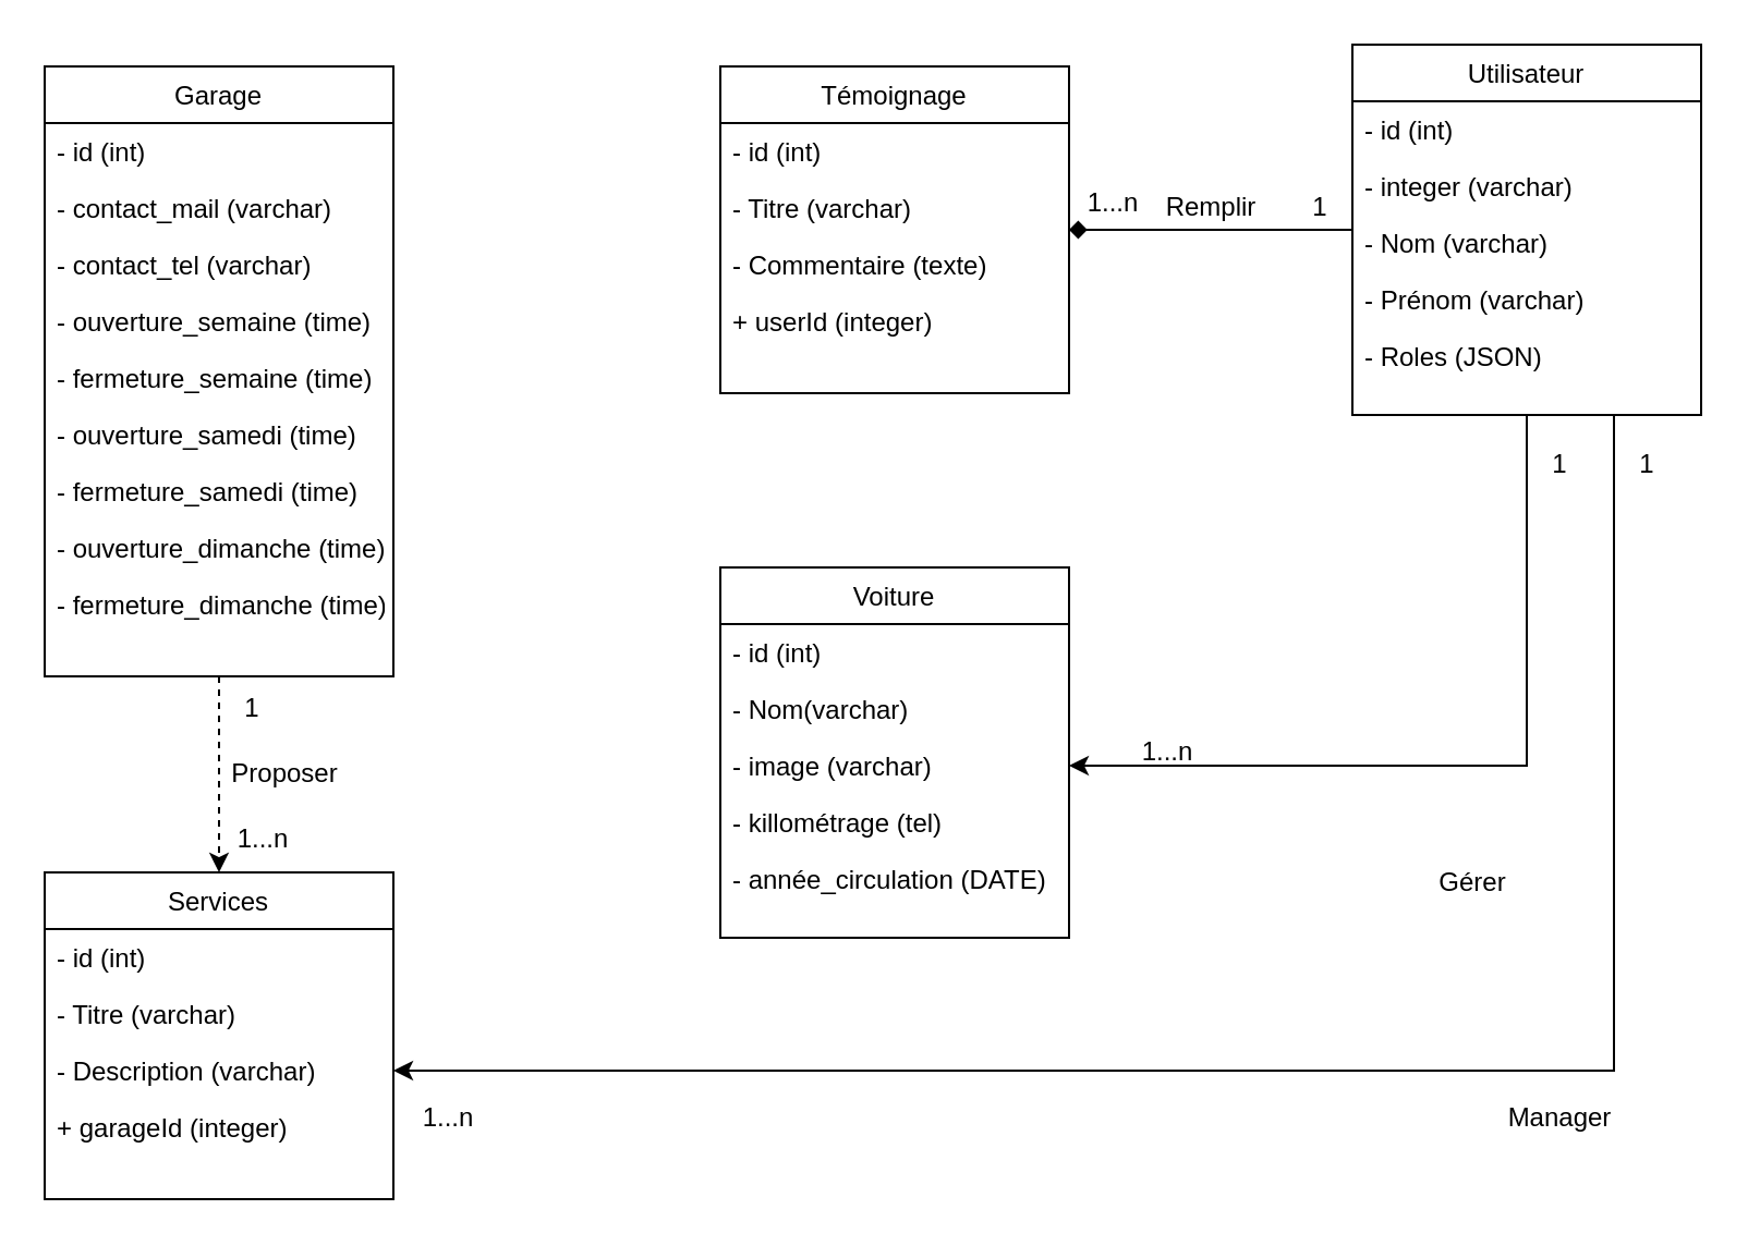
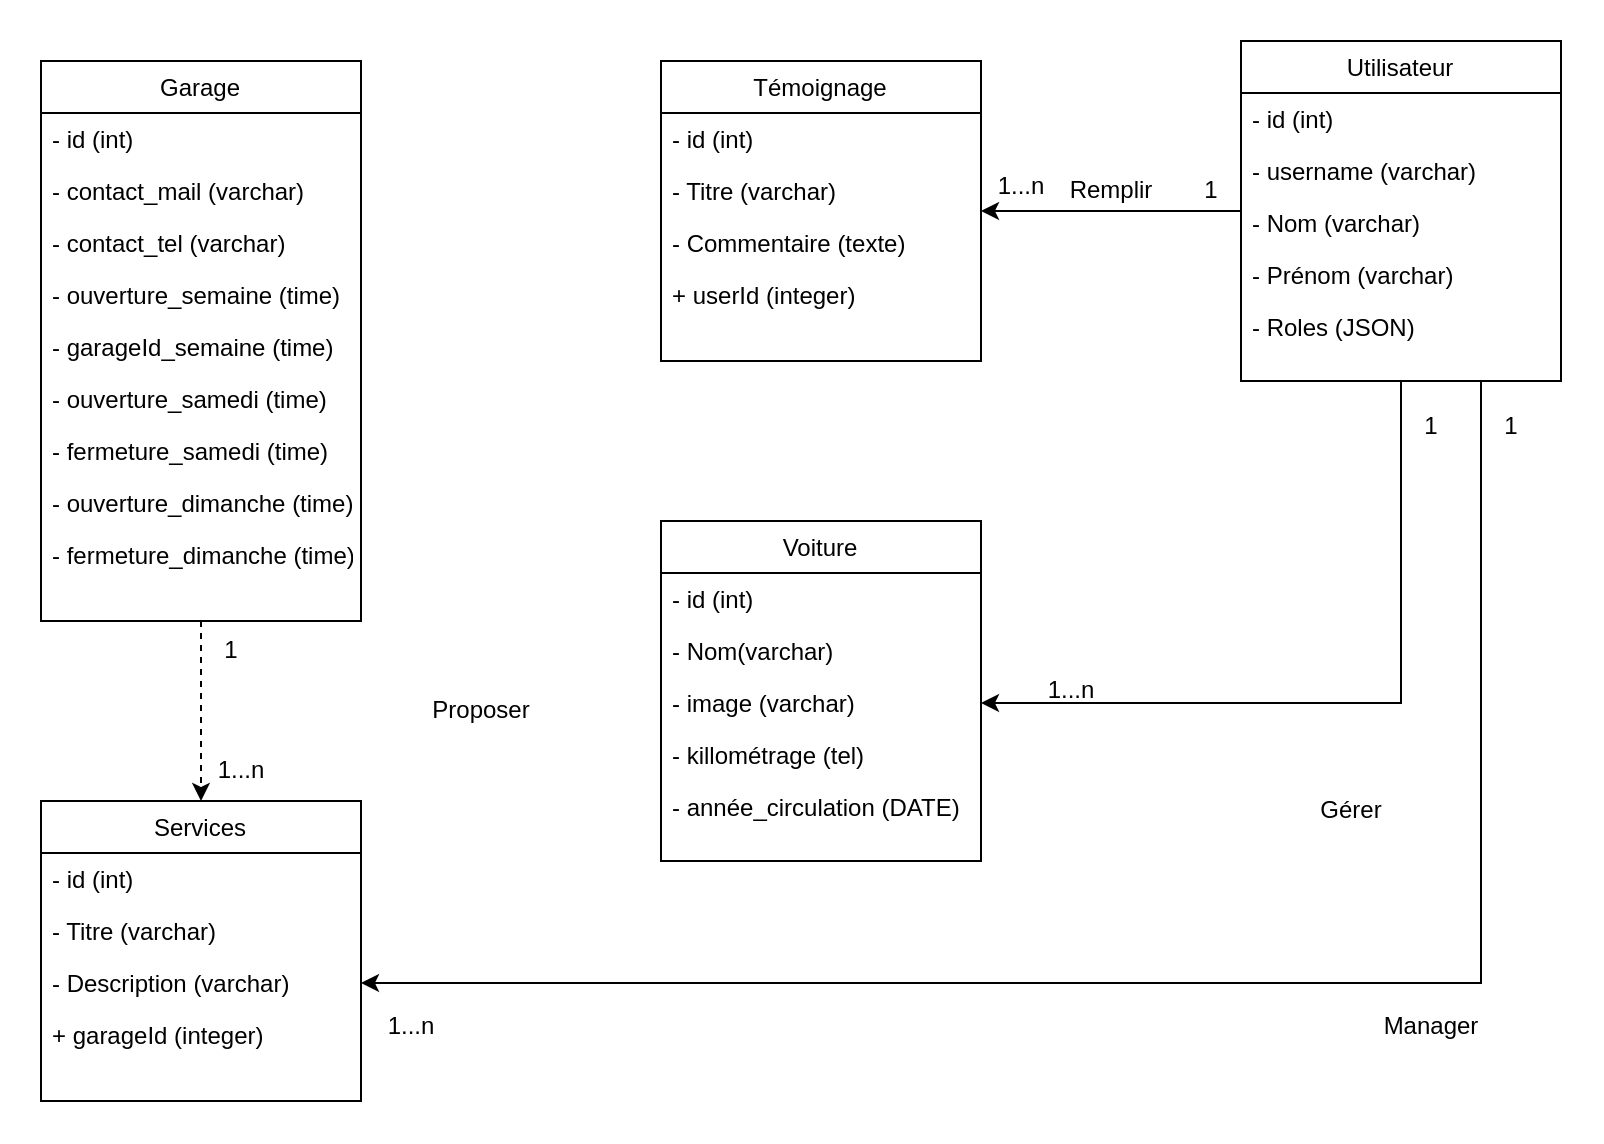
- <mxCell id="7" value="- integer (varchar)" style="text;align=left;verticalAlign=top;spacingLeft=4;spacingRight=4;overflow=hidden;rotatable=0;points=[[0,0.5],[1,0.5]];portConstraint=eastwest;rounded=0;shadow=0;html=0;" parent="5" vertex="1"><mxGeometry y="52" width="160" height="26" as="geometry" /></mxCell>
+ <mxCell id="7" value="- username (varchar)" style="text;align=left;verticalAlign=top;spacingLeft=4;spacingRight=4;overflow=hidden;rotatable=0;points=[[0,0.5],[1,0.5]];portConstraint=eastwest;rounded=0;shadow=0;html=0;" parent="5" vertex="1"><mxGeometry y="52" width="160" height="26" as="geometry" /></mxCell>
- <mxCell id="2" value="" style="edgeStyle=orthogonalEdgeStyle;rounded=0;orthogonalLoop=1;jettySize=auto;html=1;endArrow=diamond;" parent="1" source="5" target="11" edge="1"><mxGeometry relative="1" as="geometry" /></mxCell>
+ <mxCell id="2" value="" style="edgeStyle=orthogonalEdgeStyle;rounded=0;orthogonalLoop=1;jettySize=auto;html=1;" parent="1" source="5" target="11" edge="1"><mxGeometry relative="1" as="geometry" /></mxCell>
- <mxCell id="22" value="- fermeture_semaine (time)" style="text;align=left;verticalAlign=top;spacingLeft=4;spacingRight=4;overflow=hidden;rotatable=0;points=[[0,0.5],[1,0.5]];portConstraint=eastwest;rounded=0;shadow=0;html=0;" parent="17" vertex="1"><mxGeometry y="130" width="160" height="26" as="geometry" /></mxCell>
+ <mxCell id="22" value="- garageId_semaine (time)" style="text;align=left;verticalAlign=top;spacingLeft=4;spacingRight=4;overflow=hidden;rotatable=0;points=[[0,0.5],[1,0.5]];portConstraint=eastwest;rounded=0;shadow=0;html=0;" parent="17" vertex="1"><mxGeometry y="130" width="160" height="26" as="geometry" /></mxCell>
- <mxCell id="41" value="Proposer" style="text;html=1;align=center;verticalAlign=middle;resizable=0;points=[];autosize=1;strokeColor=none;fillColor=none;" parent="1" vertex="1"><mxGeometry x="95" y="340" width="70" height="30" as="geometry" /></mxCell>
+ <mxCell id="41" value="Proposer" style="text;html=1;align=center;verticalAlign=middle;resizable=0;points=[];autosize=1;strokeColor=none;fillColor=none;" parent="1" vertex="1"><mxGeometry x="205" y="340" width="70" height="30" as="geometry" /></mxCell>
